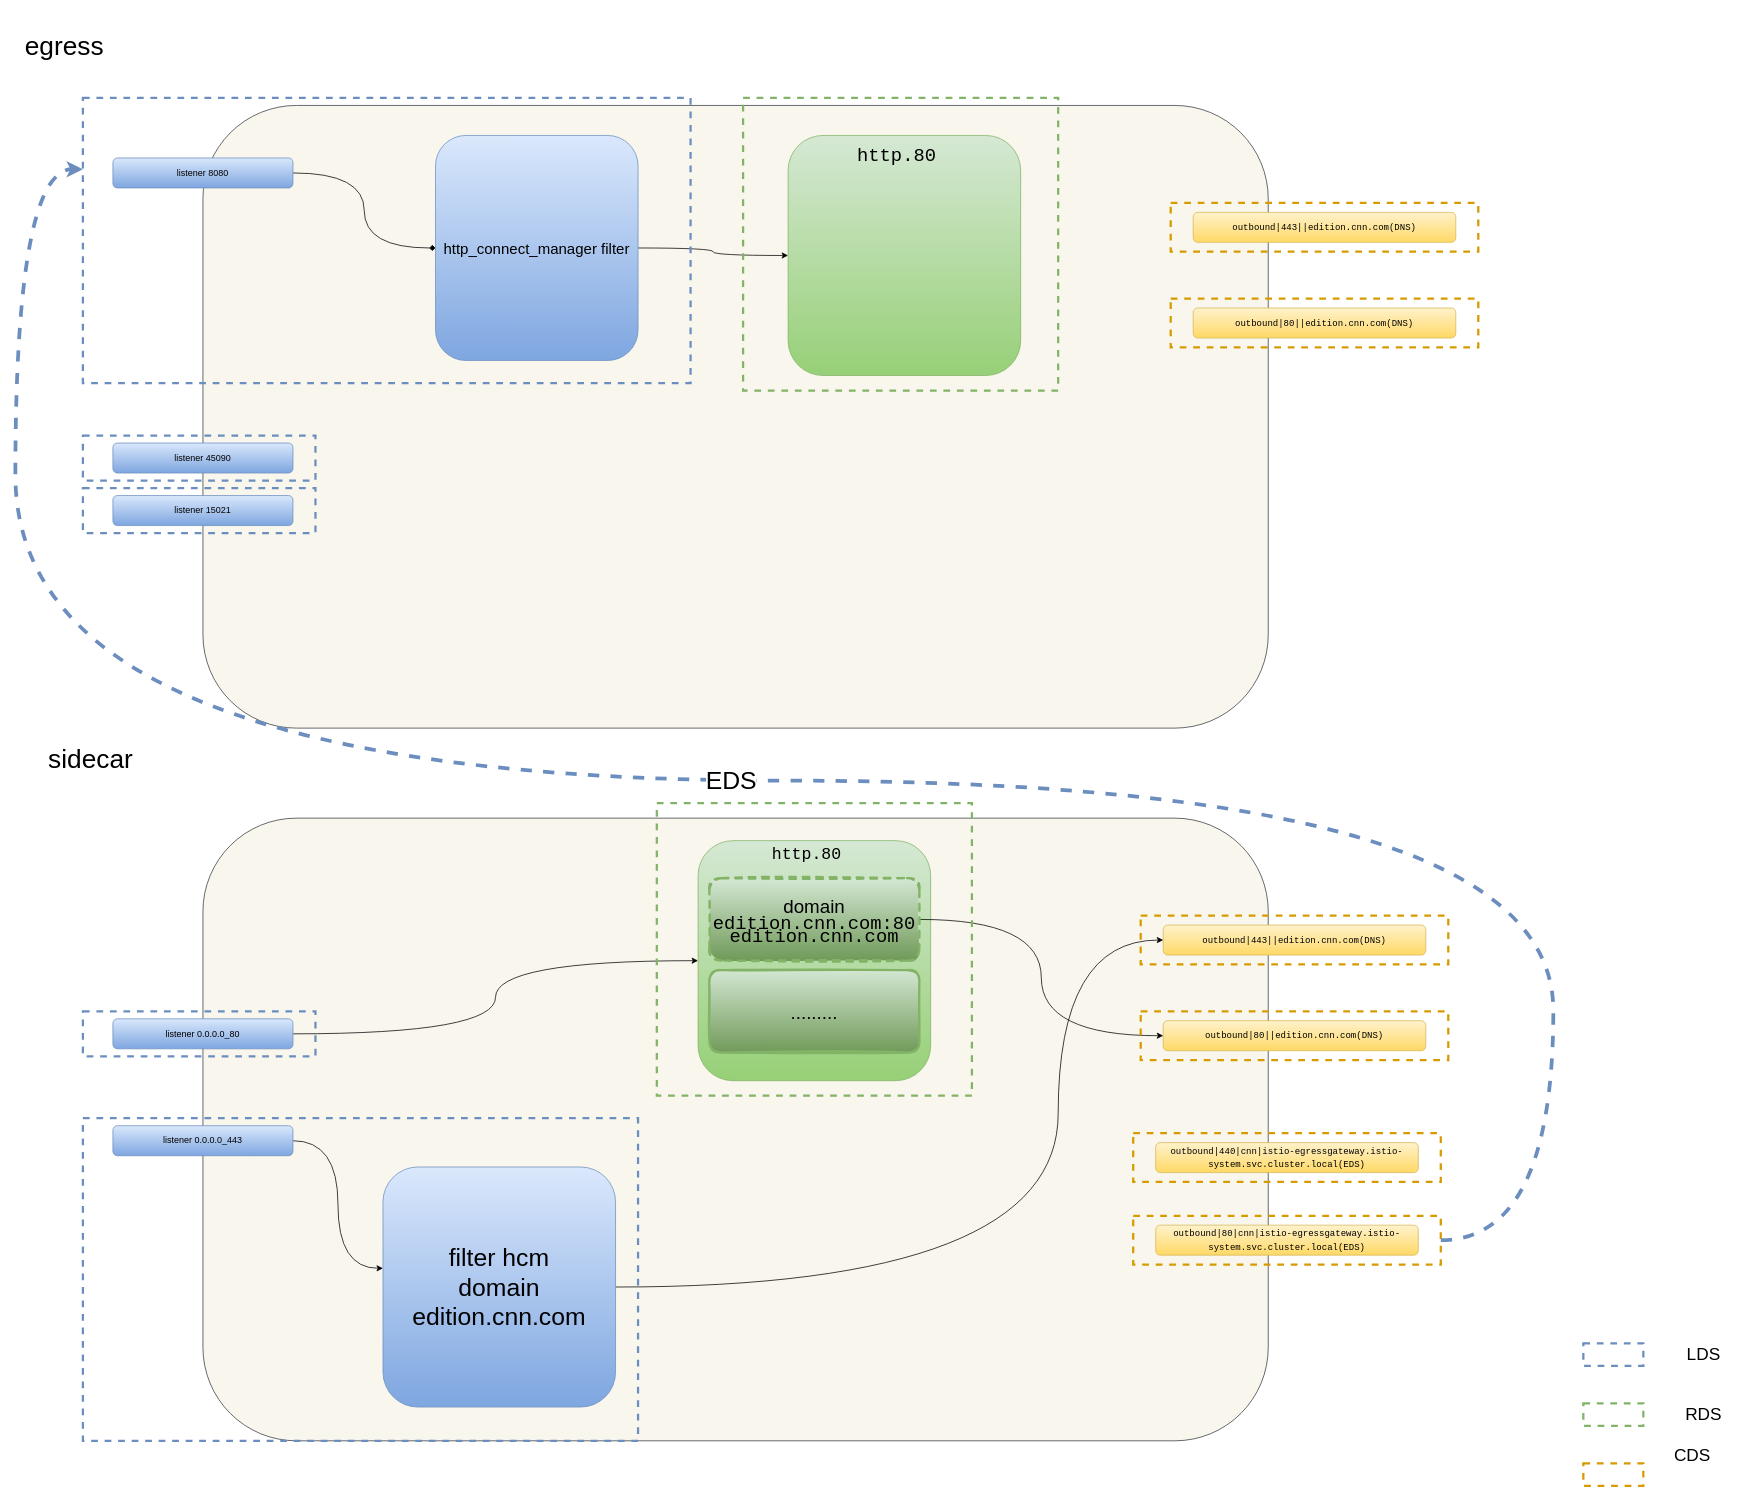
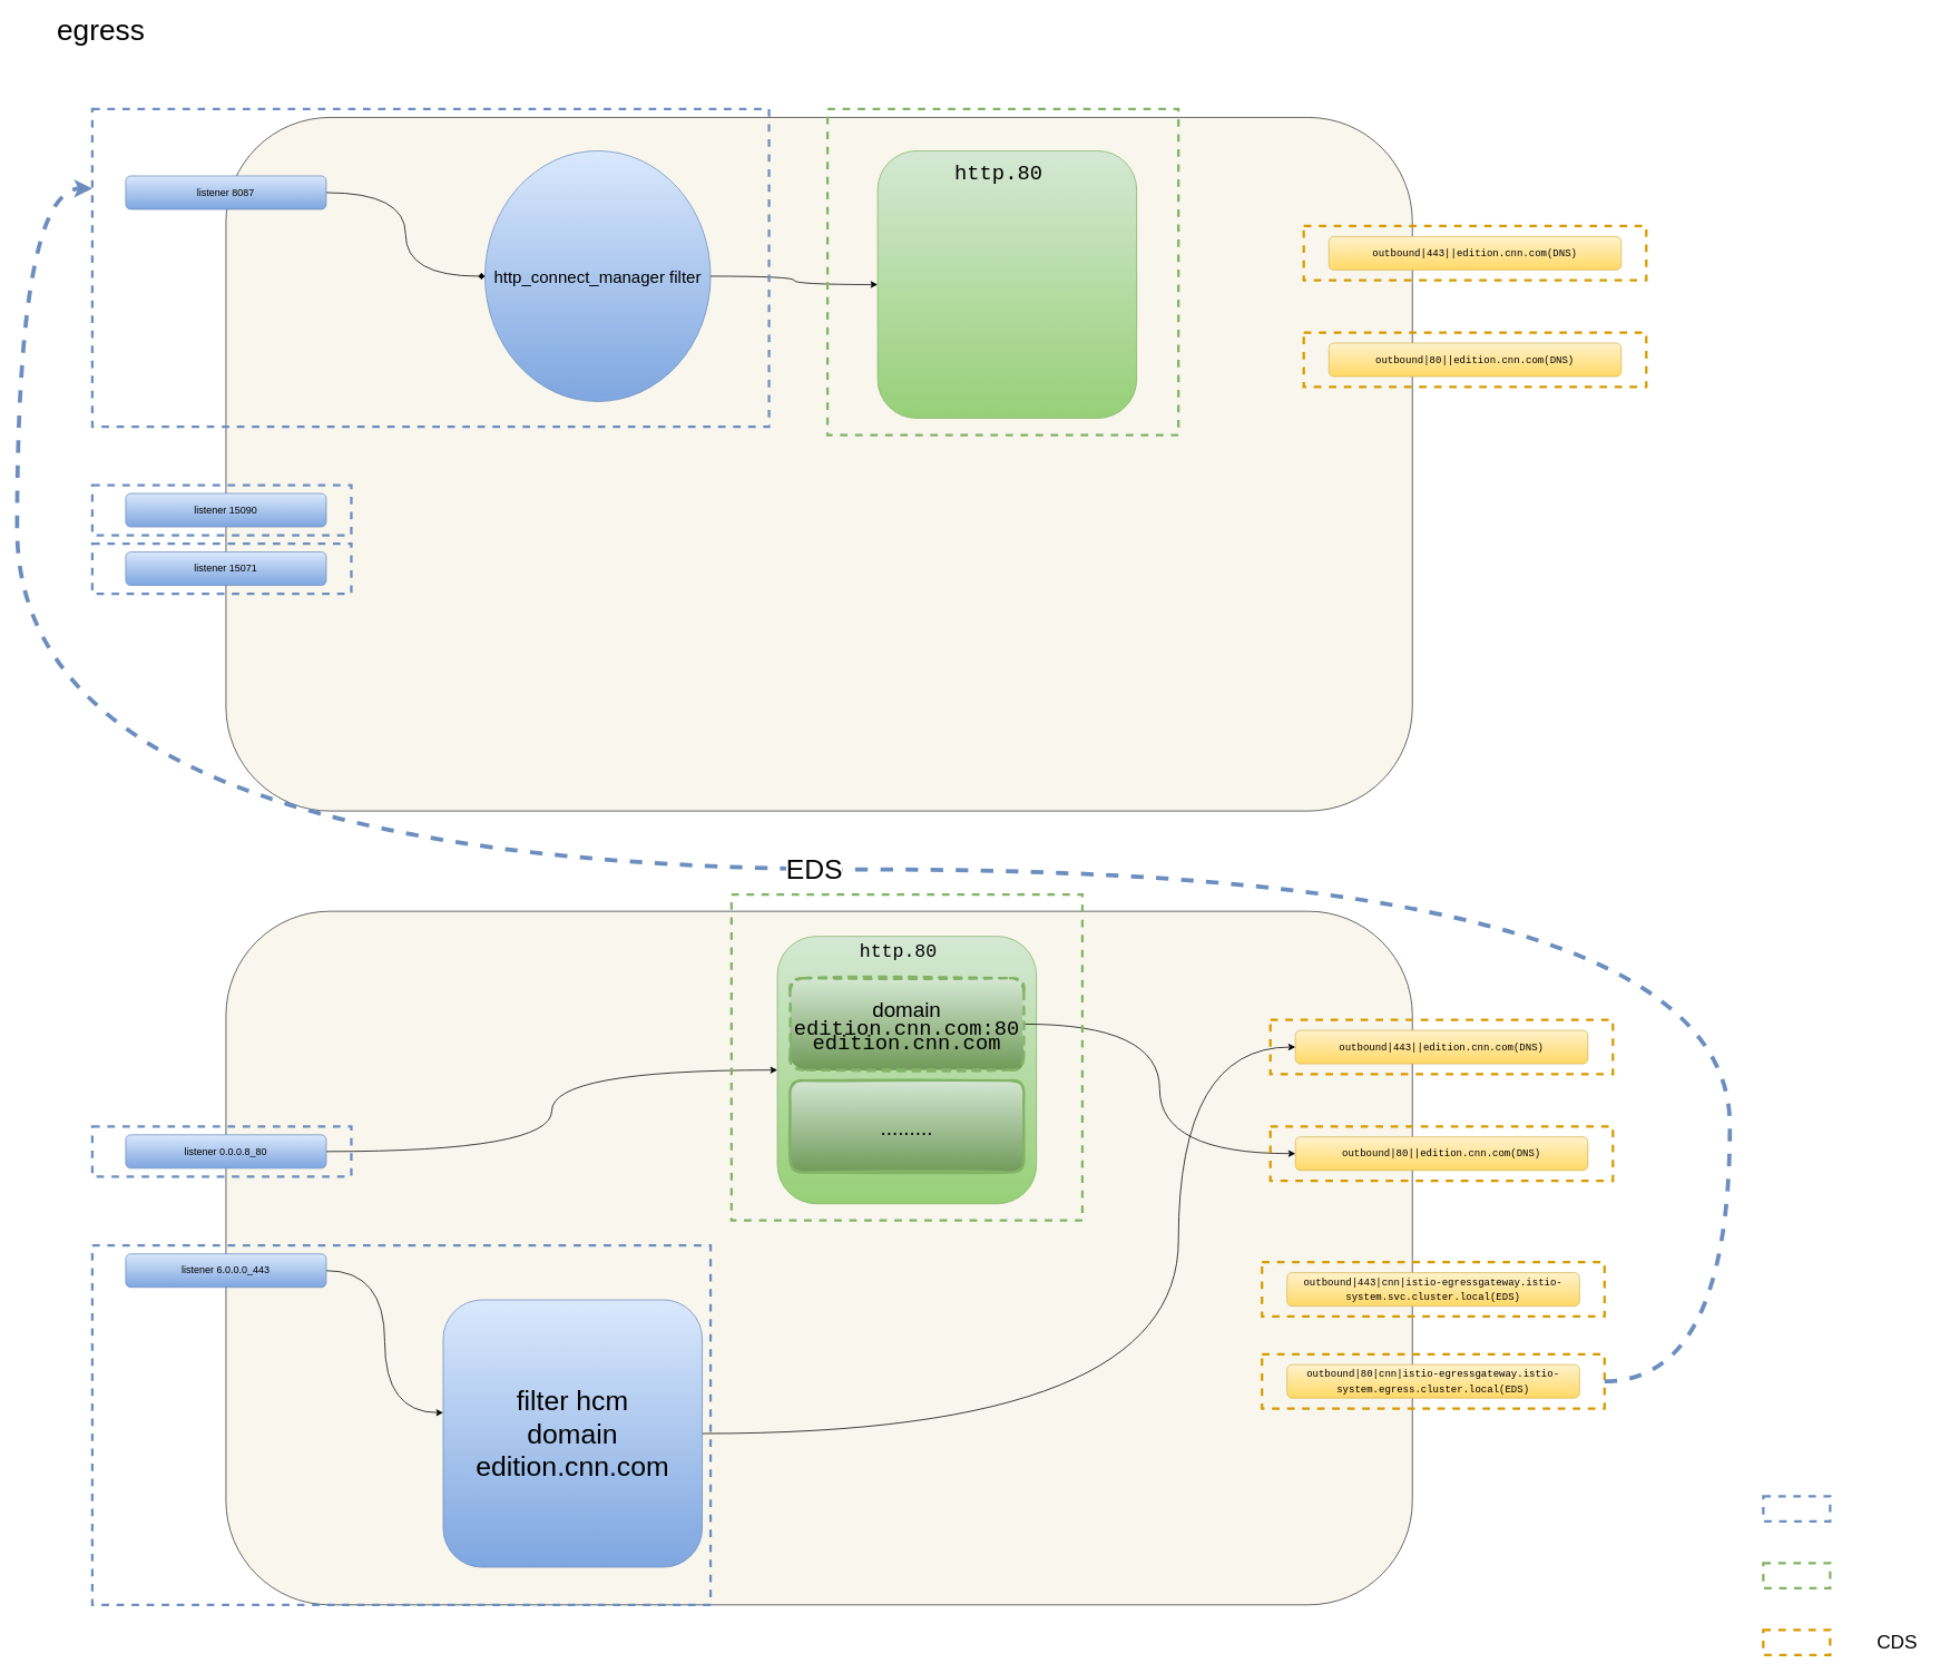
- <mxCell id="21" value="&lt;font style=&quot;font-size: 35px&quot;&gt;egress&lt;/font&gt;" style="text;html=1;align=center;verticalAlign=middle;resizable=0;points=[];autosize=1;strokeColor=none;" parent="1" vertex="1"><mxGeometry x="25" y="45" width="120" height="30" as="geometry" /></mxCell>
+ <mxCell id="21" value="&lt;font style=&quot;font-size: 35px&quot;&gt;egress&lt;/font&gt;" style="text;html=1;align=center;verticalAlign=middle;resizable=0;points=[];autosize=1;strokeColor=none;" parent="1" vertex="1"><mxGeometry x="60" y="20" width="120" height="30" as="geometry" /></mxCell>
- <mxCell id="4" value="listener 8080" style="rounded=1;whiteSpace=wrap;html=1;gradientColor=#7ea6e0;fillColor=#dae8fc;strokeColor=#6c8ebf;" parent="1" vertex="1"><mxGeometry x="150" y="210" width="240" height="40" as="geometry" /></mxCell>
+ <mxCell id="4" value="listener 8087" style="rounded=1;whiteSpace=wrap;html=1;gradientColor=#7ea6e0;fillColor=#dae8fc;strokeColor=#6c8ebf;" parent="1" vertex="1"><mxGeometry x="150" y="210" width="240" height="40" as="geometry" /></mxCell>
- <mxCell id="8" value="&lt;font style=&quot;font-size: 20px&quot;&gt;http_connect_manager filter&lt;/font&gt;" style="rounded=1;whiteSpace=wrap;html=1;gradientColor=#7ea6e0;fillColor=#dae8fc;strokeColor=#6c8ebf;" parent="1" vertex="1"><mxGeometry x="580" y="180" width="270" height="300" as="geometry" /></mxCell>
+ <mxCell id="8" value="&lt;font style=&quot;font-size: 20px&quot;&gt;http_connect_manager filter&lt;/font&gt;" style="ellipse;whiteSpace=wrap;html=1;gradientColor=#7ea6e0;fillColor=#dae8fc;strokeColor=#6c8ebf;" parent="1" vertex="1"><mxGeometry x="580" y="180" width="270" height="300" as="geometry" /></mxCell>
- <mxCell id="5" value="listener 45090" style="rounded=1;whiteSpace=wrap;html=1;gradientColor=#7ea6e0;fillColor=#dae8fc;strokeColor=#6c8ebf;" parent="1" vertex="1"><mxGeometry x="150" y="590" width="240" height="40" as="geometry" /></mxCell>
+ <mxCell id="5" value="listener 15090" style="rounded=1;whiteSpace=wrap;html=1;gradientColor=#7ea6e0;fillColor=#dae8fc;strokeColor=#6c8ebf;" parent="1" vertex="1"><mxGeometry x="150" y="590" width="240" height="40" as="geometry" /></mxCell>
- <mxCell id="6" value="listener 15021" style="rounded=1;whiteSpace=wrap;html=1;gradientColor=#7ea6e0;fillColor=#dae8fc;strokeColor=#6c8ebf;" parent="1" vertex="1"><mxGeometry x="150" y="660" width="240" height="40" as="geometry" /></mxCell>
+ <mxCell id="6" value="listener 15071" style="rounded=1;whiteSpace=wrap;html=1;gradientColor=#7ea6e0;fillColor=#dae8fc;strokeColor=#6c8ebf;" parent="1" vertex="1"><mxGeometry x="150" y="660" width="240" height="40" as="geometry" /></mxCell>
- <mxCell id="22" value="&lt;font style=&quot;font-size: 35px&quot;&gt;sidecar&lt;/font&gt;" style="text;html=1;align=center;verticalAlign=middle;resizable=0;points=[];autosize=1;strokeColor=none;" parent="1" vertex="1"><mxGeometry x="55" y="995" width="130" height="30" as="geometry" /></mxCell>
- <mxCell id="28" value="listener 0.0.0.0_80" style="rounded=1;whiteSpace=wrap;html=1;gradientColor=#7ea6e0;fillColor=#dae8fc;strokeColor=#6c8ebf;" parent="1" vertex="1"><mxGeometry x="150" y="1357.5" width="240" height="40" as="geometry" /></mxCell>
+ <mxCell id="28" value="listener 0.0.0.8_80" style="rounded=1;whiteSpace=wrap;html=1;gradientColor=#7ea6e0;fillColor=#dae8fc;strokeColor=#6c8ebf;" parent="1" vertex="1"><mxGeometry x="150" y="1357.5" width="240" height="40" as="geometry" /></mxCell>
- <mxCell id="26" value="listener 0.0.0.0_443" style="rounded=1;whiteSpace=wrap;html=1;gradientColor=#7ea6e0;fillColor=#dae8fc;strokeColor=#6c8ebf;" parent="1" vertex="1"><mxGeometry x="150" y="1500" width="240" height="40" as="geometry" /></mxCell>
+ <mxCell id="26" value="listener 6.0.0.0_443" style="rounded=1;whiteSpace=wrap;html=1;gradientColor=#7ea6e0;fillColor=#dae8fc;strokeColor=#6c8ebf;" parent="1" vertex="1"><mxGeometry x="150" y="1500" width="240" height="40" as="geometry" /></mxCell>
- <mxCell id="45" value="&lt;div style=&quot;font-family: &amp;#34;menlo&amp;#34; , &amp;#34;monaco&amp;#34; , &amp;#34;courier new&amp;#34; , monospace ; line-height: 18px&quot;&gt;&lt;div style=&quot;font-family: &amp;#34;menlo&amp;#34; , &amp;#34;monaco&amp;#34; , &amp;#34;courier new&amp;#34; , monospace ; line-height: 18px&quot;&gt;&lt;div style=&quot;font-family: &amp;#34;menlo&amp;#34; , &amp;#34;monaco&amp;#34; , &amp;#34;courier new&amp;#34; , monospace ; line-height: 18px&quot;&gt;&lt;div style=&quot;font-family: &amp;#34;menlo&amp;#34; , &amp;#34;monaco&amp;#34; , &amp;#34;courier new&amp;#34; , monospace ; line-height: 18px&quot;&gt;&lt;span&gt;outbound|440|cnn|istio-egressgateway.istio-system.svc.cluster.local(EDS)&lt;/span&gt;&lt;/div&gt;&lt;/div&gt;&lt;/div&gt;&lt;/div&gt;" style="rounded=1;whiteSpace=wrap;html=1;gradientColor=#ffd966;fillColor=#fff2cc;strokeColor=#d6b656;" parent="1" vertex="1"><mxGeometry x="1540" y="1522.5" width="350" height="40" as="geometry" /></mxCell>
+ <mxCell id="45" value="&lt;div style=&quot;font-family: &amp;#34;menlo&amp;#34; , &amp;#34;monaco&amp;#34; , &amp;#34;courier new&amp;#34; , monospace ; line-height: 18px&quot;&gt;&lt;div style=&quot;font-family: &amp;#34;menlo&amp;#34; , &amp;#34;monaco&amp;#34; , &amp;#34;courier new&amp;#34; , monospace ; line-height: 18px&quot;&gt;&lt;div style=&quot;font-family: &amp;#34;menlo&amp;#34; , &amp;#34;monaco&amp;#34; , &amp;#34;courier new&amp;#34; , monospace ; line-height: 18px&quot;&gt;&lt;div style=&quot;font-family: &amp;#34;menlo&amp;#34; , &amp;#34;monaco&amp;#34; , &amp;#34;courier new&amp;#34; , monospace ; line-height: 18px&quot;&gt;&lt;span&gt;outbound|443|cnn|istio-egressgateway.istio-system.svc.cluster.local(EDS)&lt;/span&gt;&lt;/div&gt;&lt;/div&gt;&lt;/div&gt;&lt;/div&gt;" style="rounded=1;whiteSpace=wrap;html=1;gradientColor=#ffd966;fillColor=#fff2cc;strokeColor=#d6b656;" parent="1" vertex="1"><mxGeometry x="1540" y="1522.5" width="350" height="40" as="geometry" /></mxCell>
- <mxCell id="46" value="&lt;div style=&quot;font-family: &amp;quot;menlo&amp;quot; , &amp;quot;monaco&amp;quot; , &amp;quot;courier new&amp;quot; , monospace ; line-height: 18px&quot;&gt;&lt;div style=&quot;font-family: &amp;quot;menlo&amp;quot; , &amp;quot;monaco&amp;quot; , &amp;quot;courier new&amp;quot; , monospace ; line-height: 18px&quot;&gt;&lt;div style=&quot;font-family: &amp;quot;menlo&amp;quot; , &amp;quot;monaco&amp;quot; , &amp;quot;courier new&amp;quot; , monospace ; line-height: 18px&quot;&gt;&lt;div style=&quot;font-family: &amp;quot;menlo&amp;quot; , &amp;quot;monaco&amp;quot; , &amp;quot;courier new&amp;quot; , monospace ; line-height: 18px&quot;&gt;&lt;span style=&quot;&quot;&gt;outbound|80|cnn|istio-egressgateway.istio-system.svc.cluster.local(EDS)&lt;/span&gt;&lt;/div&gt;&lt;/div&gt;&lt;/div&gt;&lt;/div&gt;" style="rounded=1;whiteSpace=wrap;html=1;gradientColor=#ffd966;fillColor=#fff2cc;strokeColor=#d6b656;" parent="1" vertex="1"><mxGeometry x="1540" y="1632.5" width="350" height="40" as="geometry" /></mxCell>
+ <mxCell id="46" value="&lt;div style=&quot;font-family: &amp;quot;menlo&amp;quot; , &amp;quot;monaco&amp;quot; , &amp;quot;courier new&amp;quot; , monospace ; line-height: 18px&quot;&gt;&lt;div style=&quot;font-family: &amp;quot;menlo&amp;quot; , &amp;quot;monaco&amp;quot; , &amp;quot;courier new&amp;quot; , monospace ; line-height: 18px&quot;&gt;&lt;div style=&quot;font-family: &amp;quot;menlo&amp;quot; , &amp;quot;monaco&amp;quot; , &amp;quot;courier new&amp;quot; , monospace ; line-height: 18px&quot;&gt;&lt;div style=&quot;font-family: &amp;quot;menlo&amp;quot; , &amp;quot;monaco&amp;quot; , &amp;quot;courier new&amp;quot; , monospace ; line-height: 18px&quot;&gt;&lt;span style=&quot;&quot;&gt;outbound|80|cnn|istio-egressgateway.istio-system.egress.cluster.local(EDS)&lt;/span&gt;&lt;/div&gt;&lt;/div&gt;&lt;/div&gt;&lt;/div&gt;" style="rounded=1;whiteSpace=wrap;html=1;gradientColor=#ffd966;fillColor=#fff2cc;strokeColor=#d6b656;" parent="1" vertex="1"><mxGeometry x="1540" y="1632.5" width="350" height="40" as="geometry" /></mxCell>
- <mxCell id="31" value="&lt;font style=&quot;font-size: 33px&quot;&gt;filter hcm&lt;br&gt;domain&lt;br&gt;edition.cnn.com&lt;/font&gt;" style="rounded=1;whiteSpace=wrap;html=1;gradientColor=#7ea6e0;fillColor=#dae8fc;strokeColor=#6c8ebf;" parent="1" vertex="1"><mxGeometry x="510" y="1555" width="310" height="320" as="geometry" /></mxCell>
+ <mxCell id="31" value="&lt;font style=&quot;font-size: 33px&quot;&gt;filter hcm&lt;br&gt;domain&lt;br&gt;edition.cnn.com&lt;/font&gt;" style="rounded=1;whiteSpace=wrap;html=1;gradientColor=#7ea6e0;fillColor=#dae8fc;strokeColor=#6c8ebf;" parent="1" vertex="1"><mxGeometry x="530" y="1555" width="310" height="320" as="geometry" /></mxCell>
- <mxCell id="14" value="&lt;font style=&quot;font-size: 23px&quot;&gt;LDS&lt;/font&gt;" style="text;html=1;align=center;verticalAlign=middle;resizable=0;points=[];autosize=1;strokeColor=none;" parent="1" vertex="1"><mxGeometry x="2240" y="1795" width="60" height="20" as="geometry" /></mxCell>
- <mxCell id="15" value="&lt;font style=&quot;font-size: 23px&quot;&gt;RDS&lt;/font&gt;" style="text;html=1;align=center;verticalAlign=middle;resizable=0;points=[];autosize=1;strokeColor=none;" parent="1" vertex="1"><mxGeometry x="2240" y="1875" width="60" height="20" as="geometry" /></mxCell>
- <mxCell id="16" value="&lt;font style=&quot;font-size: 23px&quot;&gt;CDS&lt;/font&gt;" style="text;html=1;align=center;verticalAlign=middle;resizable=0;points=[];autosize=1;strokeColor=none;" parent="1" vertex="1"><mxGeometry x="2225" y="1930" width="60" height="20" as="geometry" /></mxCell>
+ <mxCell id="16" value="&lt;font style=&quot;font-size: 23px&quot;&gt;CDS&lt;/font&gt;" style="text;html=1;align=center;verticalAlign=middle;resizable=0;points=[];autosize=1;strokeColor=none;" parent="1" vertex="1"><mxGeometry x="2240" y="1955" width="60" height="20" as="geometry" /></mxCell>
